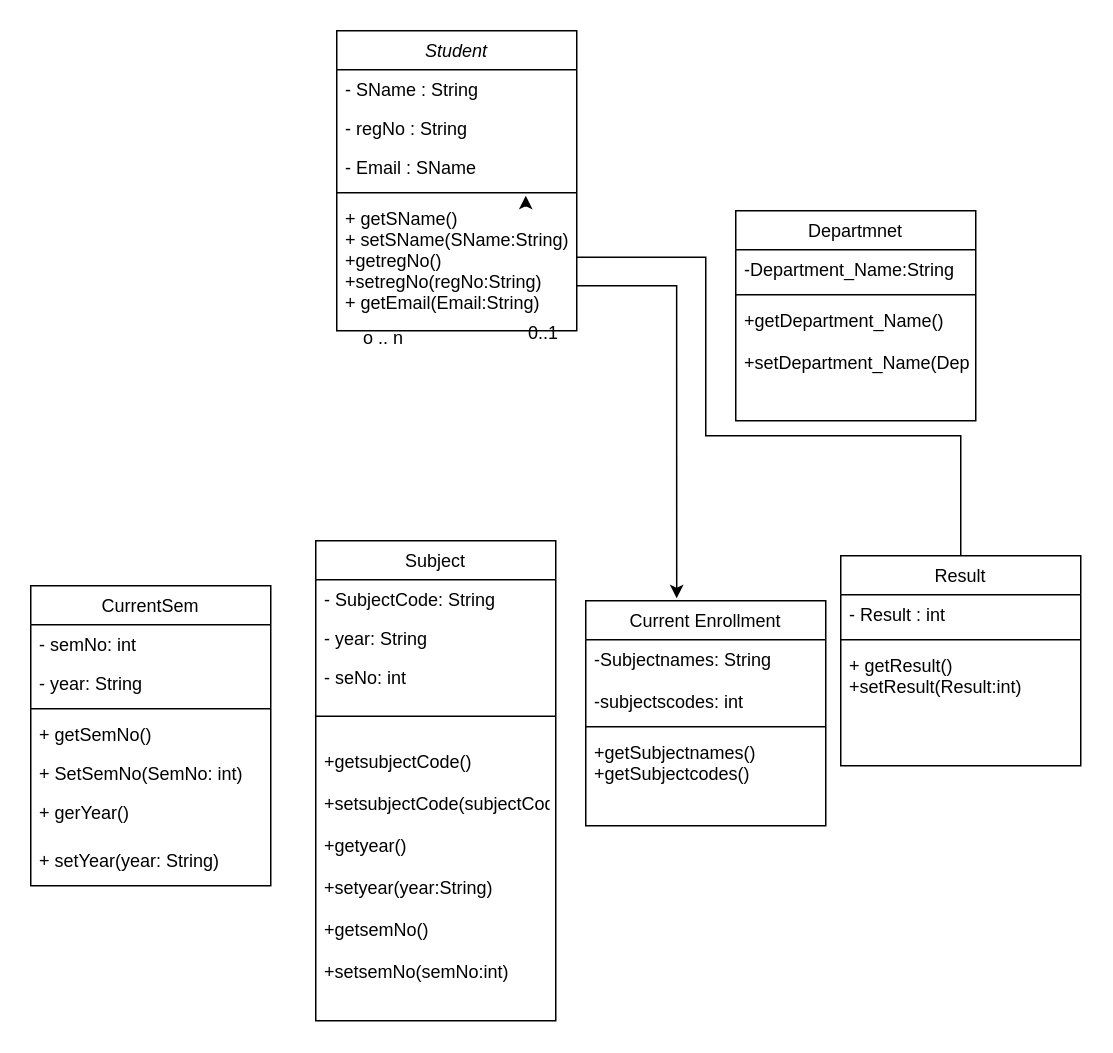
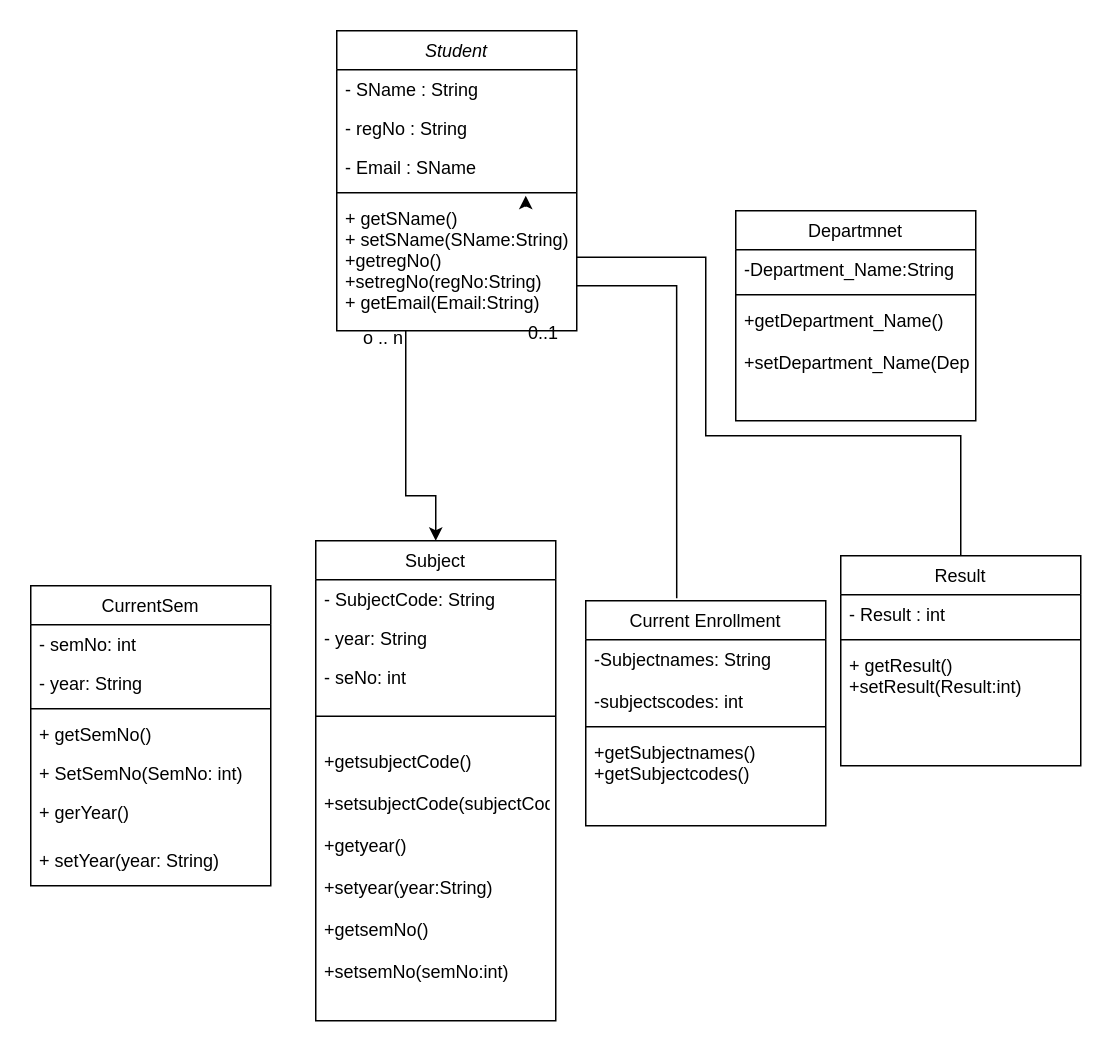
+ <mxCell id="3" style="edgeStyle=orthogonalEdgeStyle;rounded=0;orthogonalLoop=1;jettySize=auto;html=1;entryX=0.5;entryY=0;entryDx=0;entryDy=0;" edge="1" parent="1" source="5" target="19"><mxGeometry relative="1" as="geometry"><Array as="points"><mxPoint x="270" y="330" /><mxPoint x="290" y="330" /></Array></mxGeometry></mxCell>
- <mxCell id="4" style="edgeStyle=orthogonalEdgeStyle;rounded=0;orthogonalLoop=1;jettySize=auto;html=1;entryX=0.379;entryY=-0.011;entryDx=0;entryDy=0;entryPerimeter=0;" edge="1" parent="1" source="5" target="32"><mxGeometry relative="1" as="geometry"><Array as="points"><mxPoint x="451" y="190" /></Array></mxGeometry></mxCell>
+ <mxCell id="4" style="edgeStyle=orthogonalEdgeStyle;rounded=0;orthogonalLoop=1;jettySize=auto;html=1;entryX=0.379;entryY=-0.011;entryDx=0;entryDy=0;entryPerimeter=0;endArrow=none;" edge="1" parent="1" source="5" target="32"><mxGeometry relative="1" as="geometry"><Array as="points"><mxPoint x="451" y="190" /></Array></mxGeometry></mxCell>
